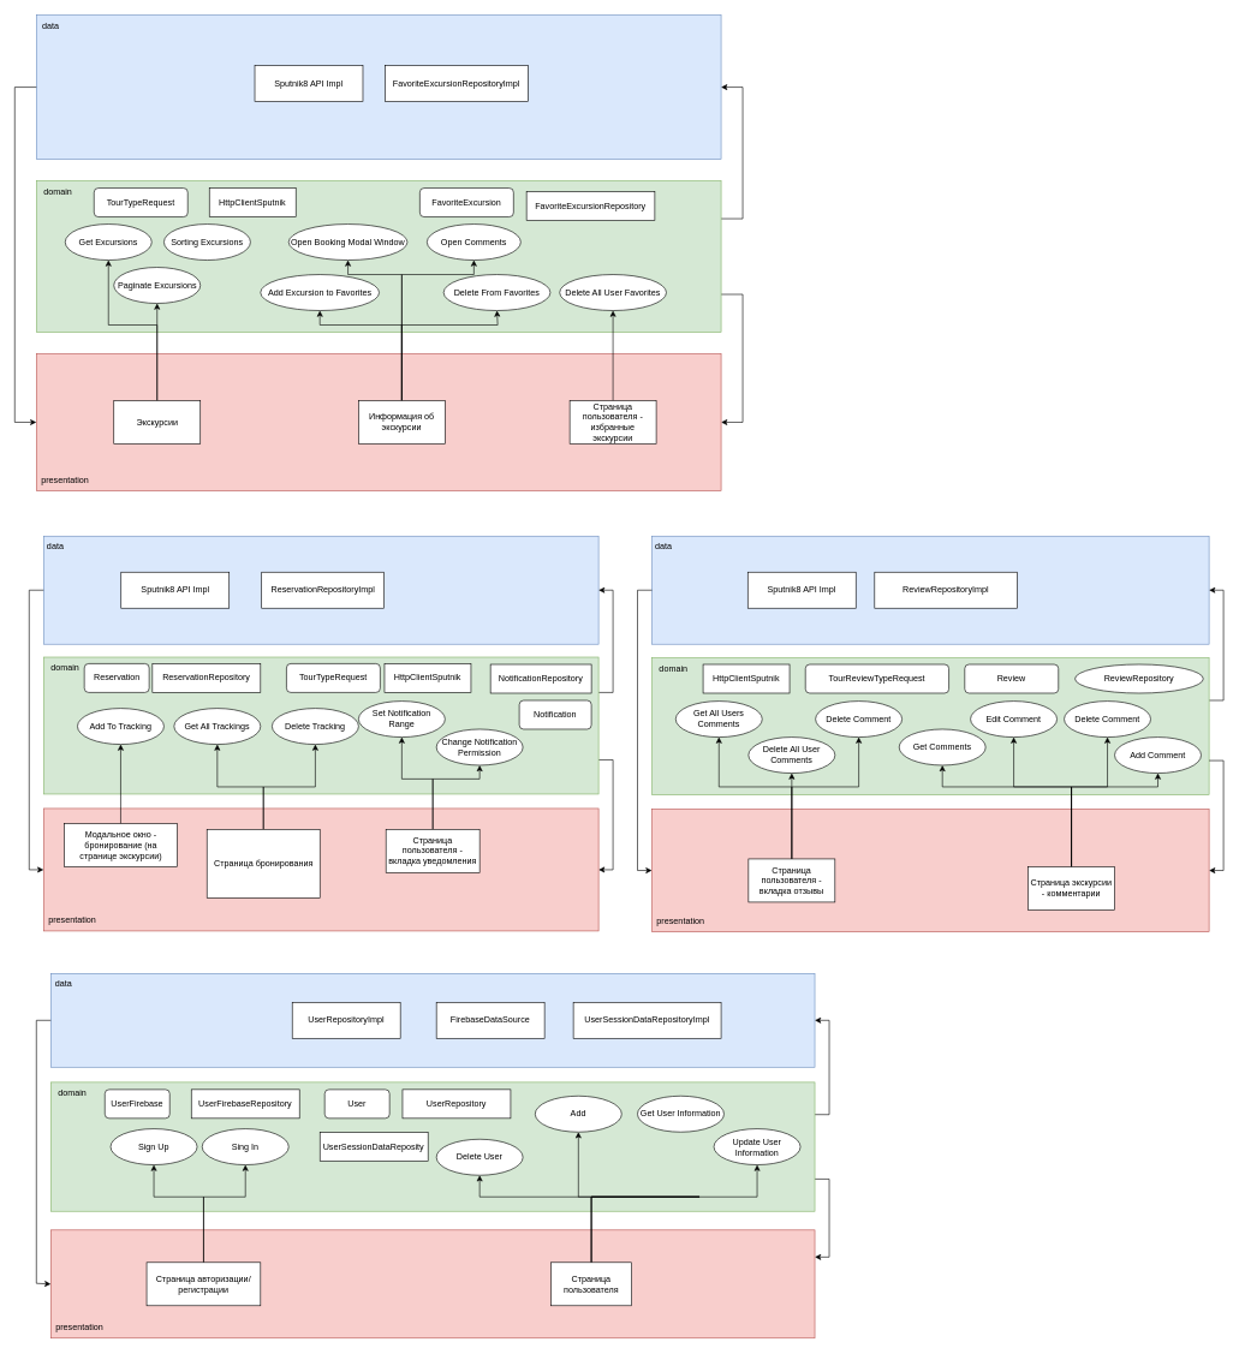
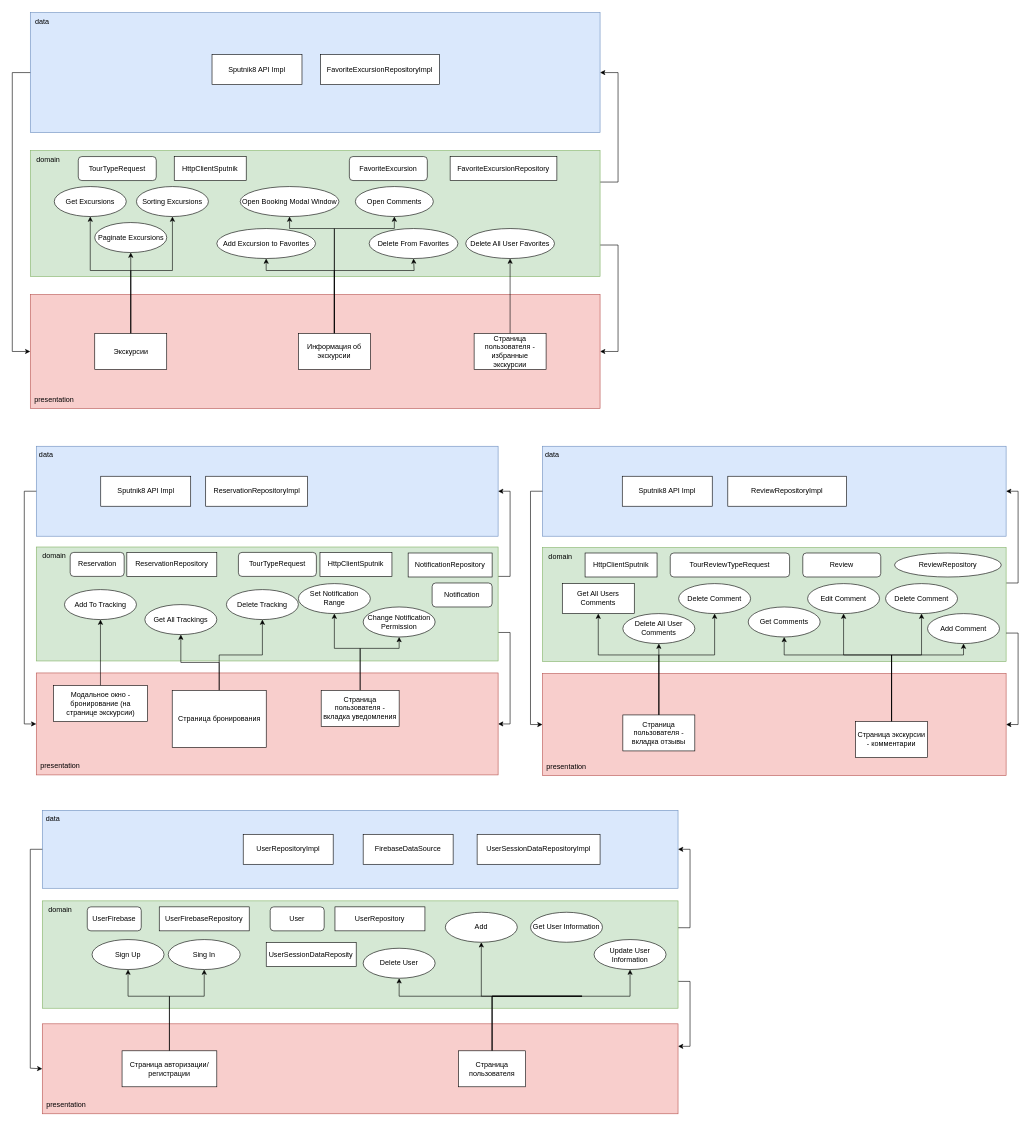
- <mxCell id="71" value="FavoriteExcursionRepository" style="rounded=0;whiteSpace=wrap;html=1;" vertex="1" parent="1"><mxGeometry x="730" y="265" width="178" height="40" as="geometry" /></mxCell>
+ <mxCell id="71" value="FavoriteExcursionRepository" style="rounded=0;whiteSpace=wrap;html=1;" vertex="1" parent="1"><mxGeometry x="750" y="260" width="178" height="40" as="geometry" /></mxCell>
+ <mxCell id="59" style="edgeStyle=orthogonalEdgeStyle;rounded=0;orthogonalLoop=1;jettySize=auto;html=1;entryX=0.5;entryY=1;entryDx=0;entryDy=0;" edge="1" parent="1" source="61" target="12"><mxGeometry relative="1" as="geometry"><Array as="points"><mxPoint x="217" y="450" /><mxPoint x="287" y="450" /></Array></mxGeometry></mxCell>
- <mxCell id="18" value="&lt;font style=&quot;font-size: 12px;&quot;&gt;ReservationRepositoryImpl&lt;/font&gt;" style="rounded=0;whiteSpace=wrap;html=1;" parent="1" vertex="1"><mxGeometry x="362.5" y="793" width="170" height="50" as="geometry" /></mxCell>
+ <mxCell id="18" value="&lt;font style=&quot;font-size: 12px;&quot;&gt;ReservationRepositoryImpl&lt;/font&gt;" style="rounded=0;whiteSpace=wrap;html=1;" parent="1" vertex="1"><mxGeometry x="342.5" y="793" width="170" height="50" as="geometry" /></mxCell>
- <mxCell id="103" value="Get All Users Comments" style="ellipse;whiteSpace=wrap;html=1;" vertex="1" parent="1"><mxGeometry x="937" y="972" width="120" height="50" as="geometry" /></mxCell>
+ <mxCell id="103" value="Get All Users Comments" style="whiteSpace=wrap;html=1;rounded=0;" vertex="1" parent="1"><mxGeometry x="937" y="972" width="120" height="50" as="geometry" /></mxCell>
- <mxCell id="123" value="Get All Trackings" style="ellipse;whiteSpace=wrap;html=1;" vertex="1" parent="1"><mxGeometry x="241" y="982" width="120" height="50" as="geometry" /></mxCell>
+ <mxCell id="123" value="Get All Trackings" style="ellipse;whiteSpace=wrap;html=1;" vertex="1" parent="1"><mxGeometry x="241" y="1007" width="120" height="50" as="geometry" /></mxCell>
